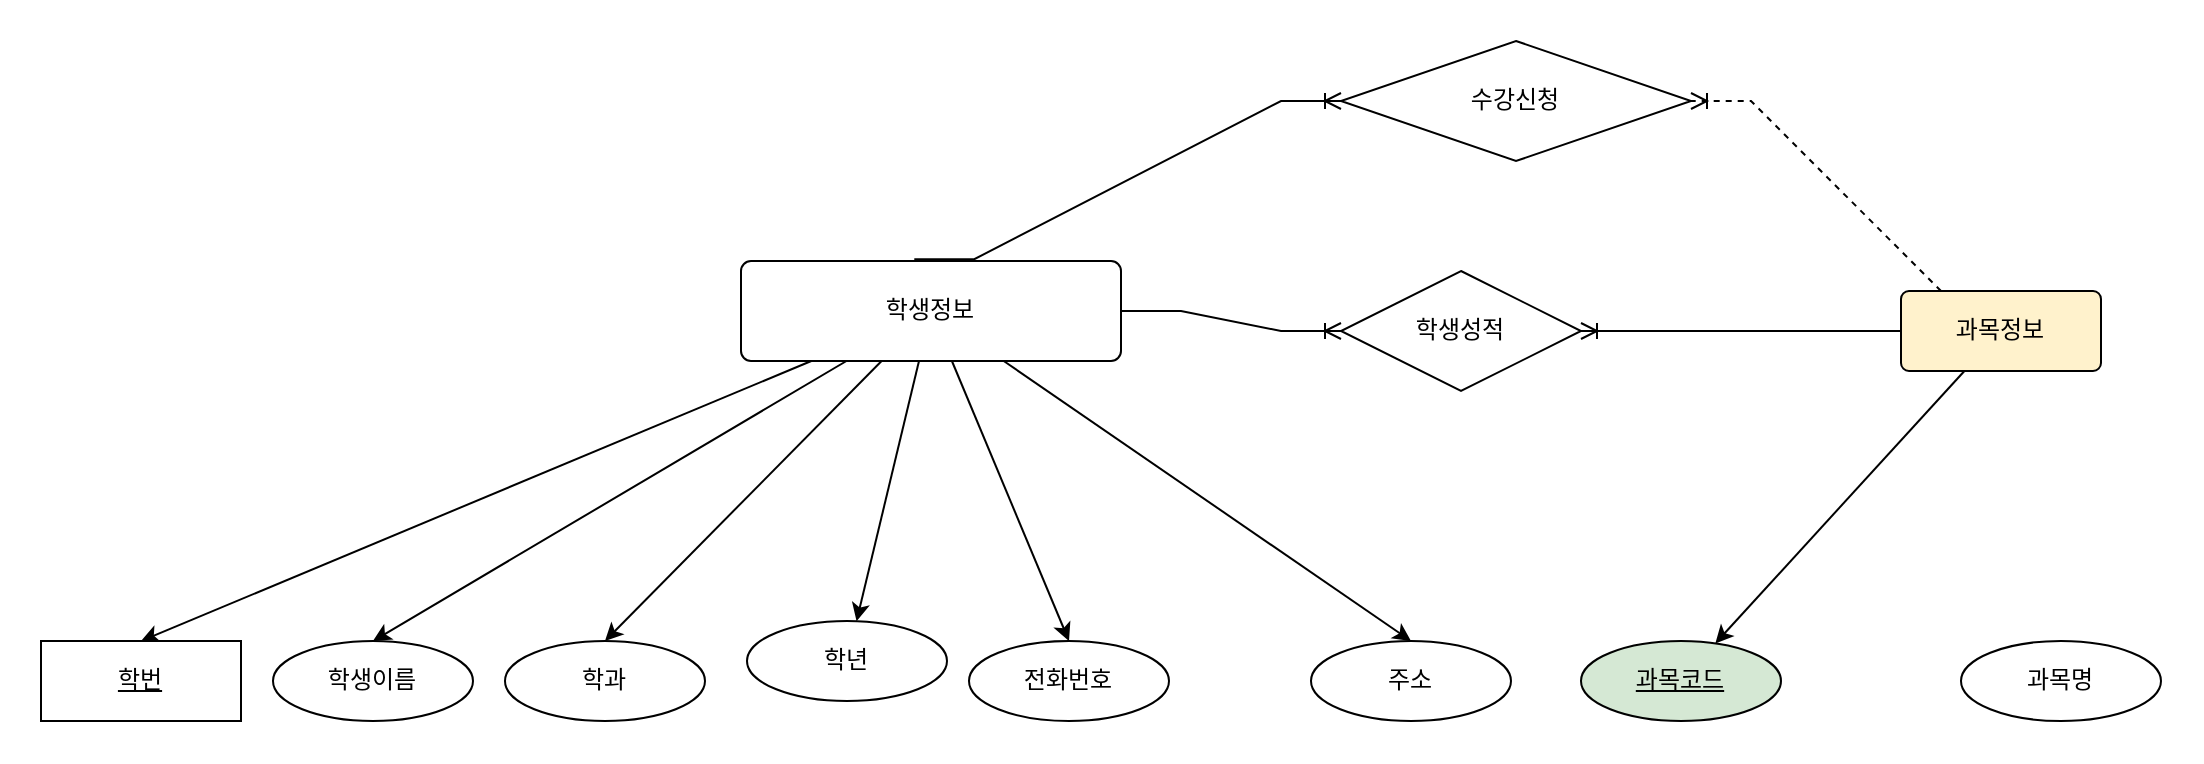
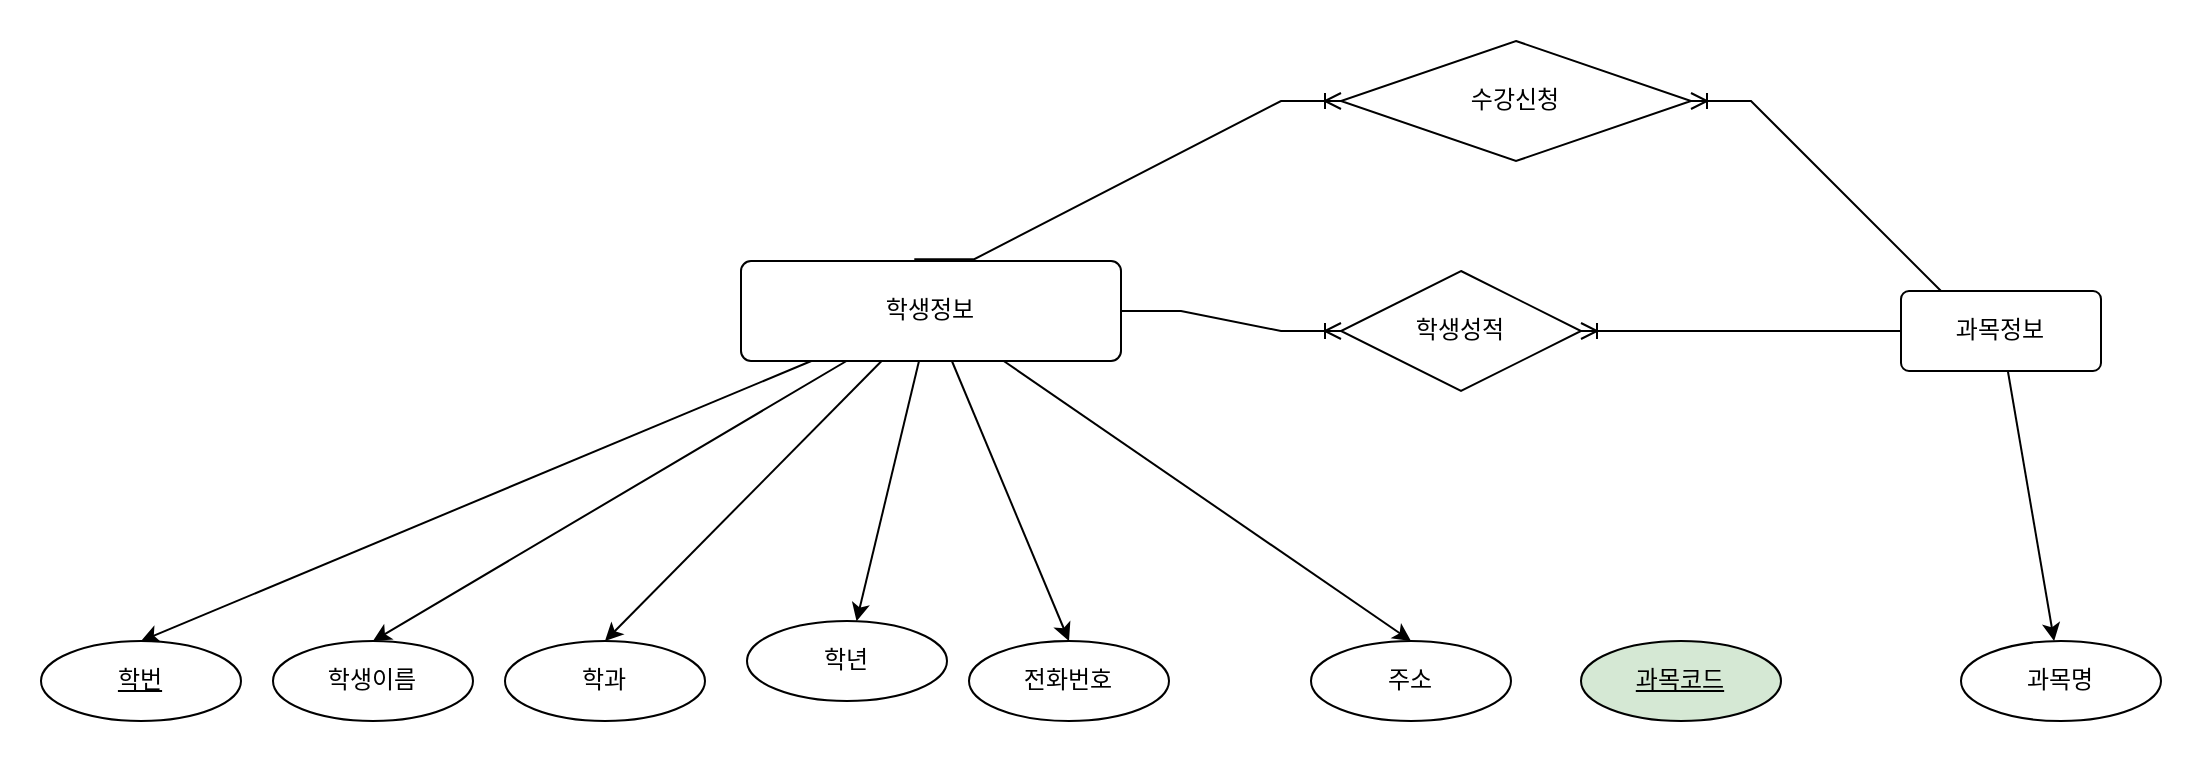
- <mxCell id="21" value="" style="edgeStyle=entityRelationEdgeStyle;fontSize=12;html=1;endArrow=ERoneToMany;rounded=0;exitX=0.5;exitY=0;exitDx=0;exitDy=0;entryX=1;entryY=0.5;entryDx=0;entryDy=0;dashed=1;" edge="1" parent="1" source="16" target="19"><mxGeometry width="100" height="100" relative="1" as="geometry"><mxPoint x="750" y="200" as="sourcePoint" /><mxPoint x="850" y="100" as="targetPoint" /></mxGeometry></mxCell>
+ <mxCell id="21" value="" style="edgeStyle=entityRelationEdgeStyle;fontSize=12;html=1;endArrow=ERoneToMany;rounded=0;exitX=0.5;exitY=0;exitDx=0;exitDy=0;entryX=1;entryY=0.5;entryDx=0;entryDy=0;" edge="1" parent="1" source="16" target="19"><mxGeometry width="100" height="100" relative="1" as="geometry"><mxPoint x="750" y="200" as="sourcePoint" /><mxPoint x="850" y="100" as="targetPoint" /></mxGeometry></mxCell>
- <mxCell id="16" value="과목정보" style="rounded=1;arcSize=10;whiteSpace=wrap;html=1;align=center;fillColor=#fff2cc;" vertex="1" parent="1"><mxGeometry x="950" y="145" width="100" height="40" as="geometry" /></mxCell>
+ <mxCell id="16" value="과목정보" style="rounded=1;arcSize=10;whiteSpace=wrap;html=1;align=center;" vertex="1" parent="1"><mxGeometry x="950" y="145" width="100" height="40" as="geometry" /></mxCell>
- <mxCell id="15" style="rounded=0;orthogonalLoop=1;jettySize=auto;html=1;" edge="1" parent="1" source="16" target="17"><mxGeometry relative="1" as="geometry" /></mxCell>
+ <mxCell id="15" style="rounded=0;orthogonalLoop=1;jettySize=auto;html=1;" edge="1" parent="1" source="16" target="18"><mxGeometry relative="1" as="geometry" /></mxCell>
- <mxCell id="9" value="학번" style="whiteSpace=wrap;html=1;align=center;fontStyle=4;rounded=0;" parent="1" vertex="1"><mxGeometry x="20" y="320" width="100" height="40" as="geometry" /></mxCell>
+ <mxCell id="9" value="학번" style="ellipse;whiteSpace=wrap;html=1;align=center;fontStyle=4;" parent="1" vertex="1"><mxGeometry x="20" y="320" width="100" height="40" as="geometry" /></mxCell>
